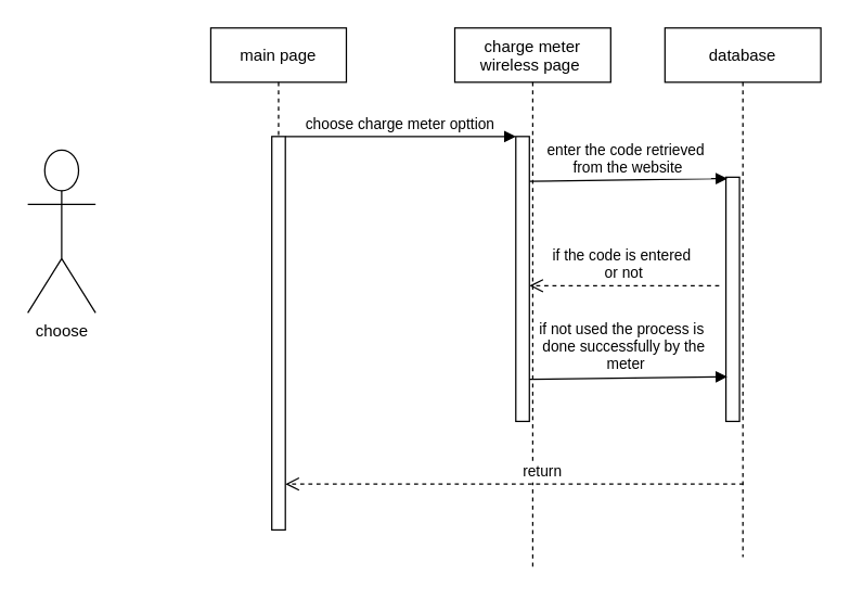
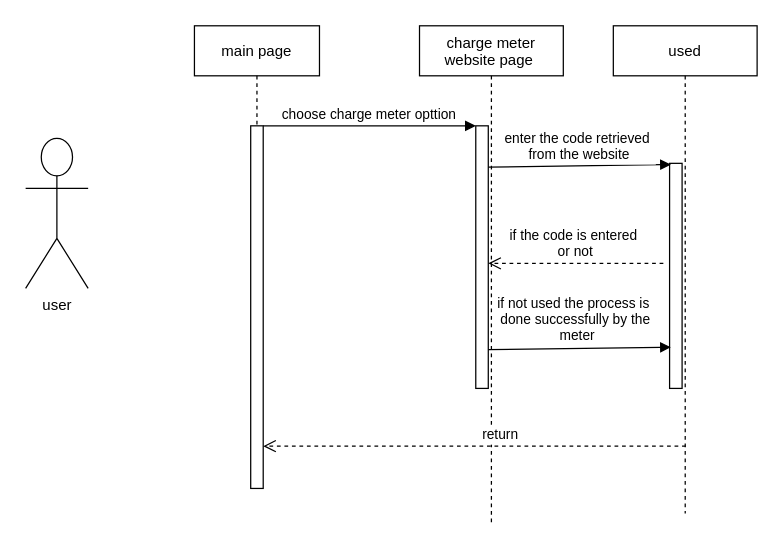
- <mxCell id="4" value="charge meter&#10;wireless page " style="shape=umlLifeline;perimeter=lifelinePerimeter;container=1;collapsible=0;recursiveResize=0;rounded=0;shadow=0;strokeWidth=1;" vertex="1" parent="1"><mxGeometry x="335" y="20" width="115" height="400" as="geometry" /></mxCell>
+ <mxCell id="4" value="charge meter&#10;website page " style="shape=umlLifeline;perimeter=lifelinePerimeter;container=1;collapsible=0;recursiveResize=0;rounded=0;shadow=0;strokeWidth=1;" vertex="1" parent="1"><mxGeometry x="335" y="20" width="115" height="400" as="geometry" /></mxCell>
- <mxCell id="9" value="database" style="shape=umlLifeline;perimeter=lifelinePerimeter;container=1;collapsible=0;recursiveResize=0;rounded=0;shadow=0;strokeWidth=1;" vertex="1" parent="1"><mxGeometry x="490" y="20" width="115" height="390" as="geometry" /></mxCell>
+ <mxCell id="9" value="used" style="shape=umlLifeline;perimeter=lifelinePerimeter;container=1;collapsible=0;recursiveResize=0;rounded=0;shadow=0;strokeWidth=1;" vertex="1" parent="1"><mxGeometry x="490" y="20" width="115" height="390" as="geometry" /></mxCell>
- <mxCell id="8" value="choose" style="shape=umlActor;verticalLabelPosition=bottom;labelBackgroundColor=#ffffff;verticalAlign=top;html=1;outlineConnect=0;" vertex="1" parent="1"><mxGeometry x="20" y="110" width="50" height="120" as="geometry" /></mxCell>
+ <mxCell id="8" value="user" style="shape=umlActor;verticalLabelPosition=bottom;labelBackgroundColor=#ffffff;verticalAlign=top;html=1;outlineConnect=0;" vertex="1" parent="1"><mxGeometry x="20" y="110" width="50" height="120" as="geometry" /></mxCell>
